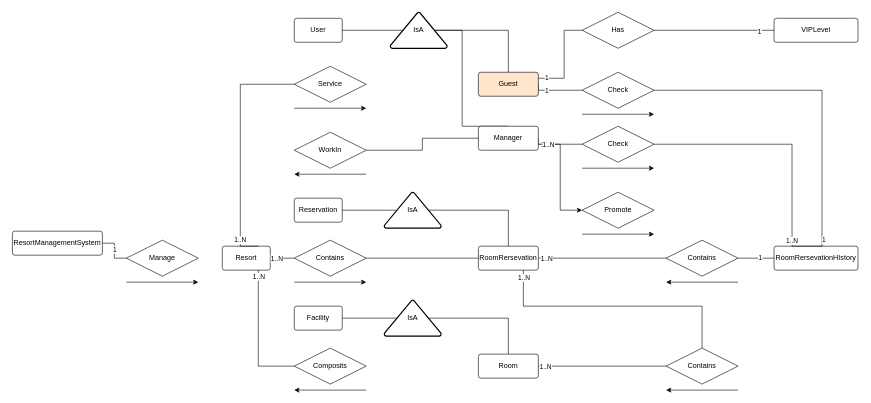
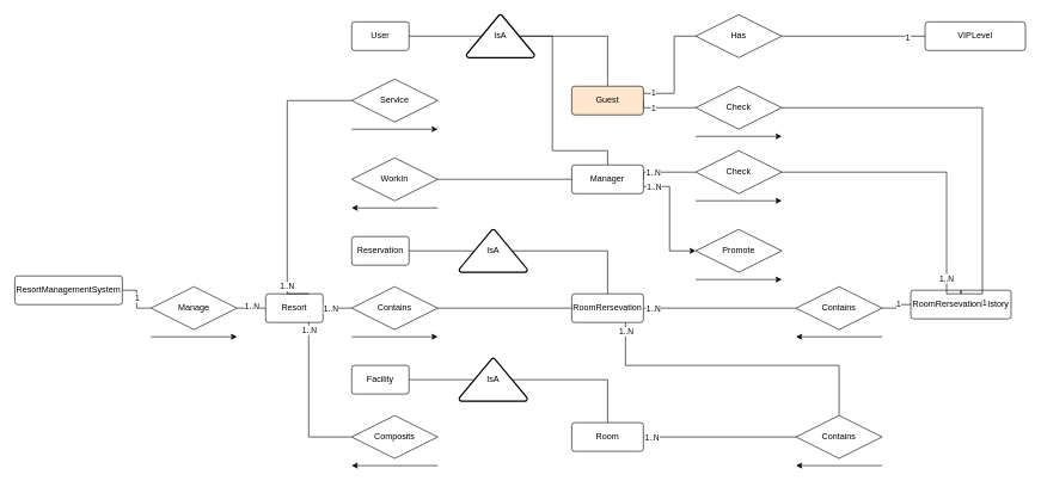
- <mxCell id="45" value="Manager" style="rounded=1;arcSize=10;whiteSpace=wrap;html=1;align=center;" vertex="1" parent="1"><mxGeometry x="797" y="210" width="100" height="40" as="geometry" /></mxCell>
+ <mxCell id="45" value="Manager" style="rounded=1;arcSize=10;whiteSpace=wrap;html=1;align=center;" vertex="1" parent="1"><mxGeometry x="797" y="230" width="100" height="40" as="geometry" /></mxCell>
+ <mxCell id="5" style="edgeStyle=orthogonalEdgeStyle;rounded=0;orthogonalLoop=1;jettySize=auto;html=1;exitX=1;exitY=0.5;exitDx=0;exitDy=0;entryX=0;entryY=0.5;entryDx=0;entryDy=0;endArrow=none;endFill=0;" edge="1" parent="1" source="7" target="8"><mxGeometry relative="1" as="geometry" /></mxCell>
+ <mxCell id="6" value="1..N" style="edgeLabel;html=1;align=center;verticalAlign=middle;resizable=0;points=[];" vertex="1" connectable="0" parent="5"><mxGeometry y="3" relative="1" as="geometry"><mxPoint as="offset" /></mxGeometry></mxCell>
- <mxCell id="51" value="RoomRersevationHIstory" style="rounded=1;arcSize=10;whiteSpace=wrap;html=1;align=center;" vertex="1" parent="1"><mxGeometry x="1290" y="410" width="140" height="40" as="geometry" /></mxCell>
+ <mxCell id="51" value="RoomRersevationHIstory" style="rounded=1;arcSize=10;whiteSpace=wrap;html=1;align=center;" vertex="1" parent="1"><mxGeometry x="1270" y="405" width="140" height="40" as="geometry" /></mxCell>
